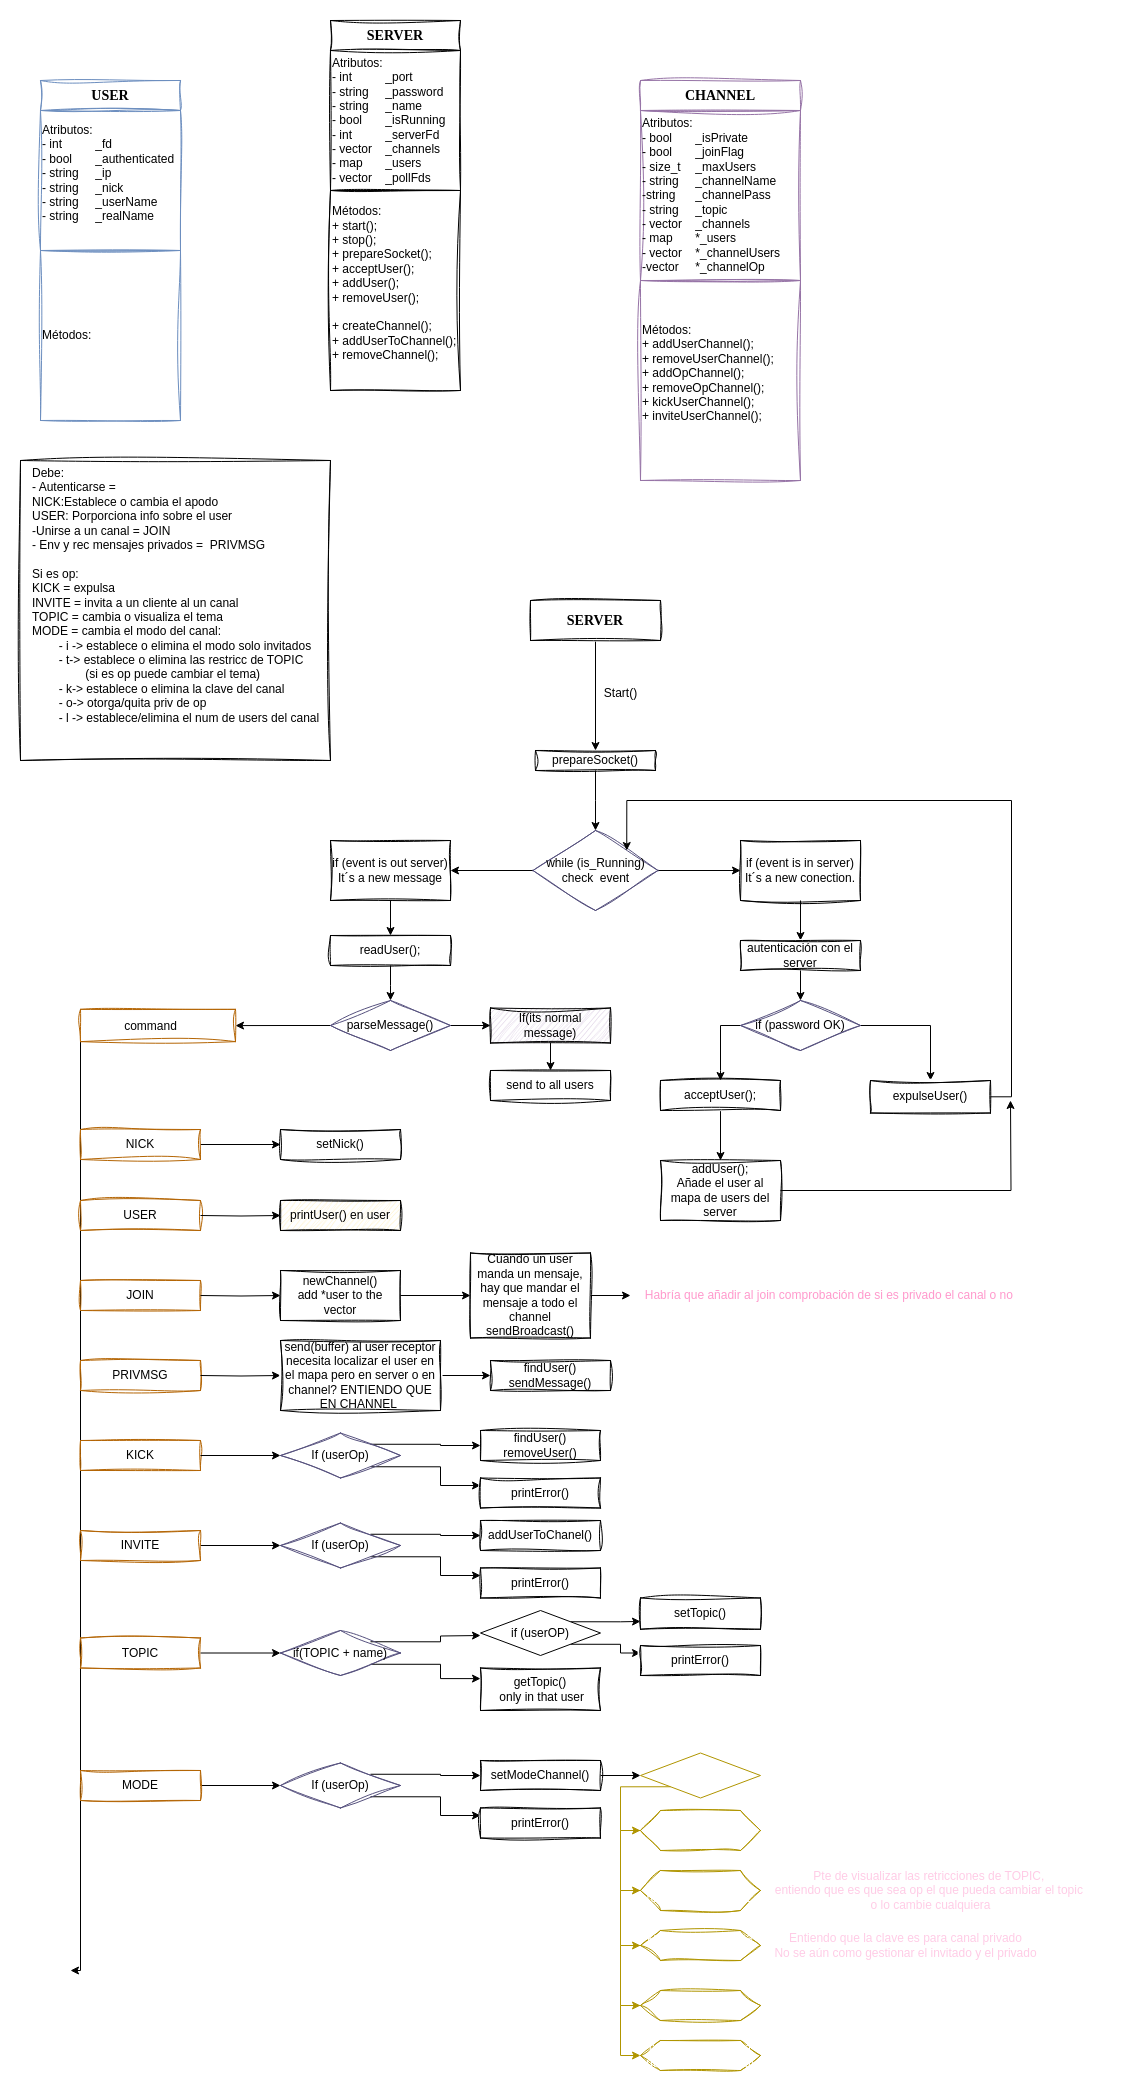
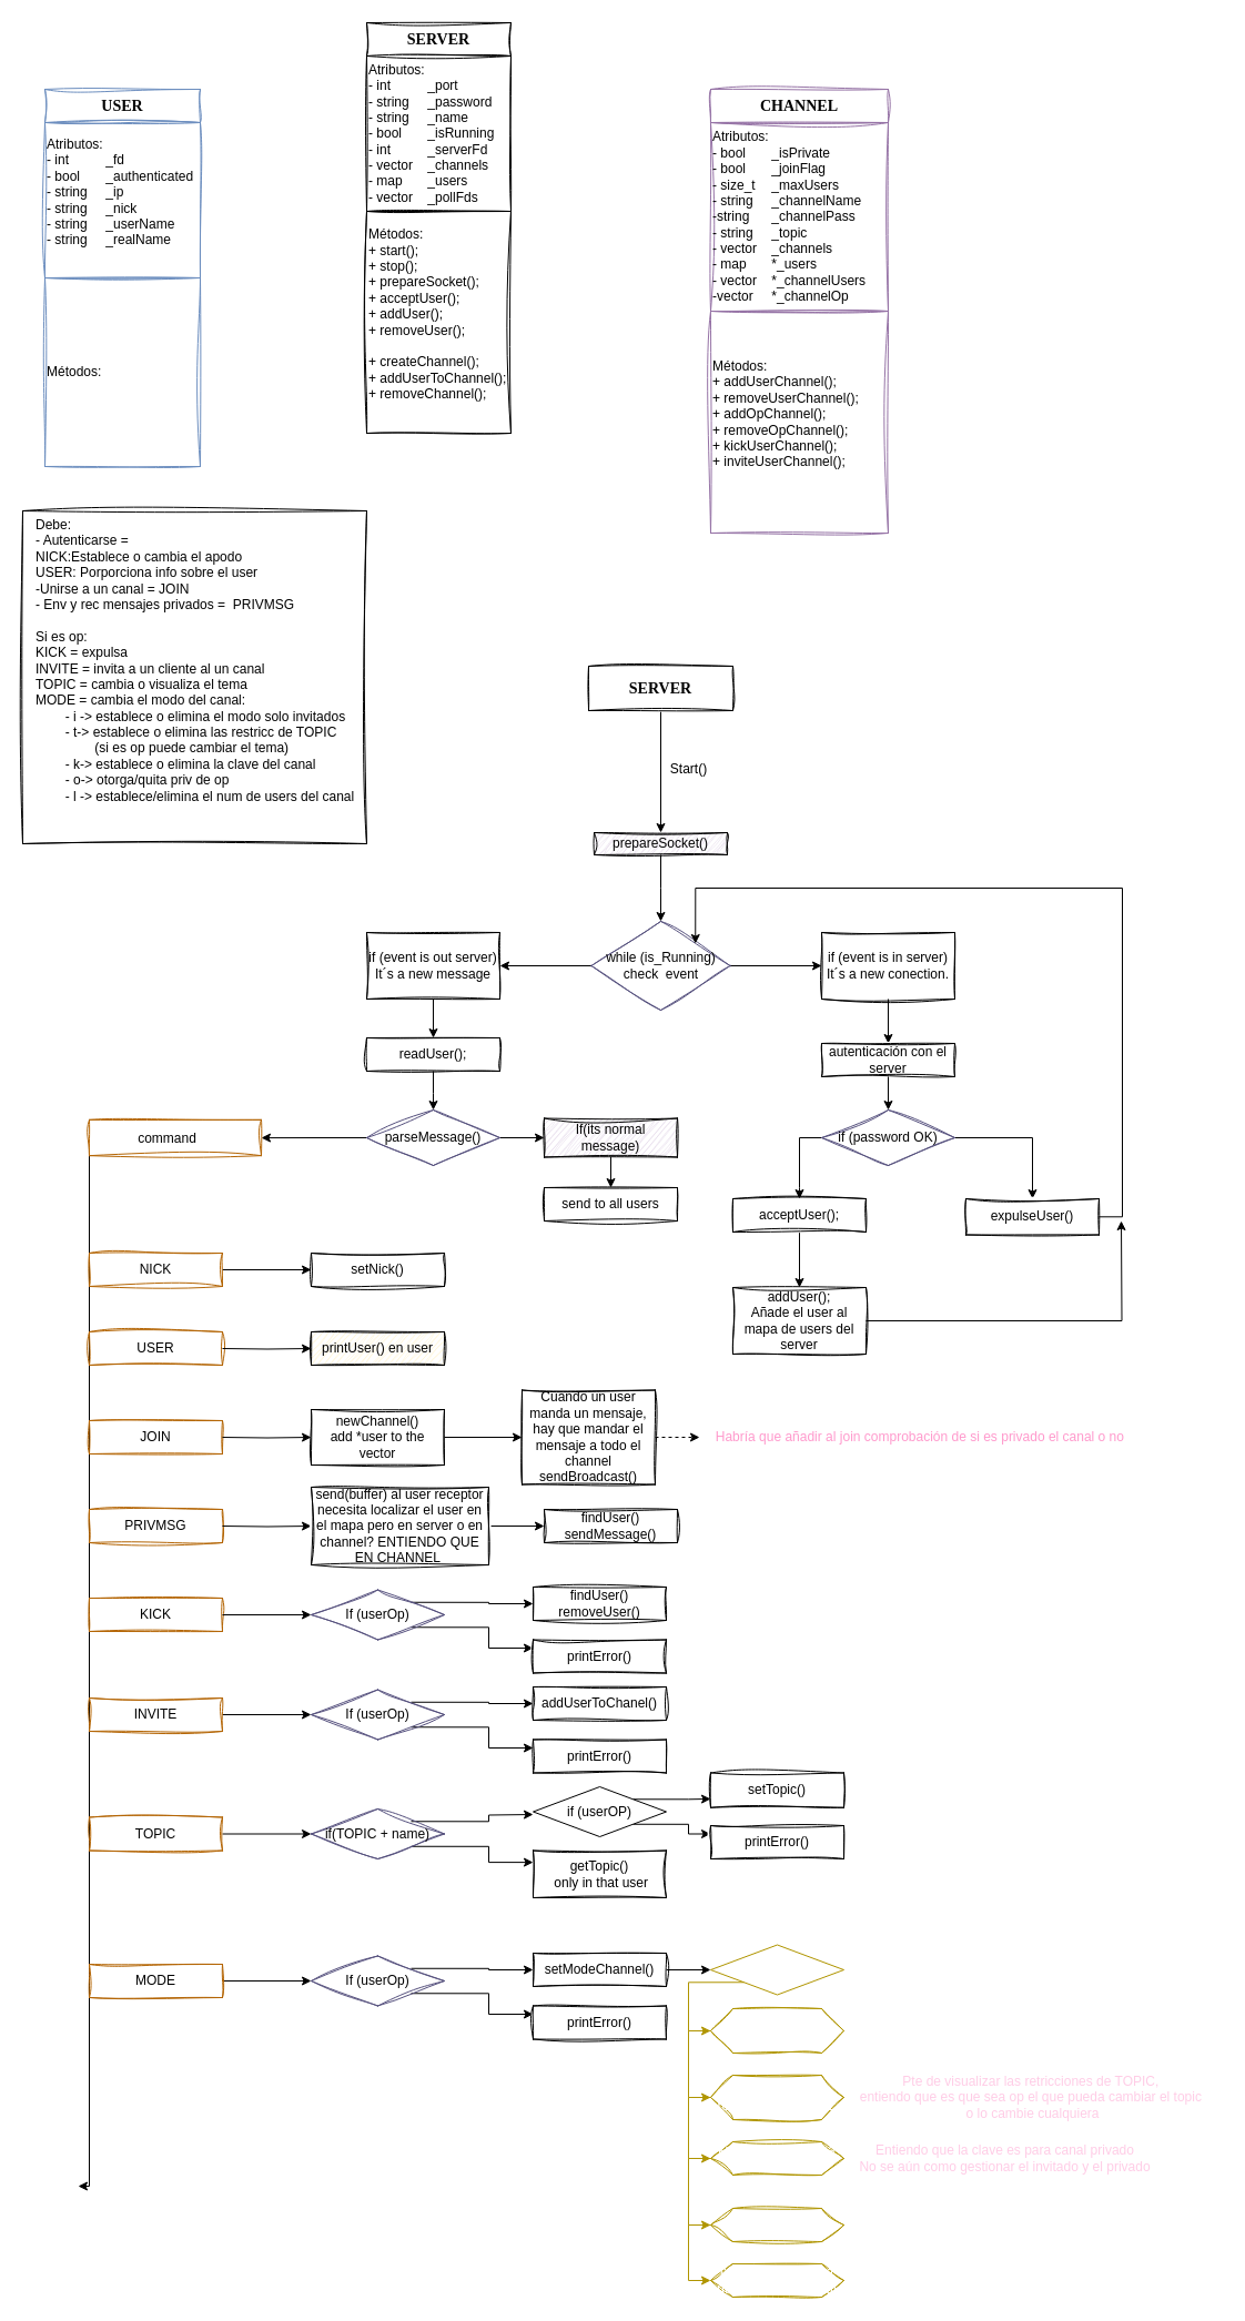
- <mxCell id="16" value="prepareSocket()" style="rounded=0;whiteSpace=wrap;html=1;sketch=1;curveFitting=1;jiggle=2;" vertex="1" parent="1"><mxGeometry x="535" y="750" width="120" height="20" as="geometry" /></mxCell>
+ <mxCell id="16" value="prepareSocket()" style="rounded=0;whiteSpace=wrap;html=1;sketch=1;curveFitting=1;jiggle=2;fillColor=#e1d5e7;" vertex="1" parent="1"><mxGeometry x="535" y="750" width="120" height="20" as="geometry" /></mxCell>
- <mxCell id="63" style="edgeStyle=orthogonalEdgeStyle;rounded=0;orthogonalLoop=1;jettySize=auto;html=1;exitX=1;exitY=0.5;exitDx=0;exitDy=0;" edge="1" parent="1" source="64" target="107"><mxGeometry relative="1" as="geometry" /></mxCell>
+ <mxCell id="63" style="edgeStyle=orthogonalEdgeStyle;rounded=0;orthogonalLoop=1;jettySize=auto;html=1;exitX=1;exitY=0.5;exitDx=0;exitDy=0;dashed=1;" edge="1" parent="1" source="64" target="107"><mxGeometry relative="1" as="geometry" /></mxCell>
